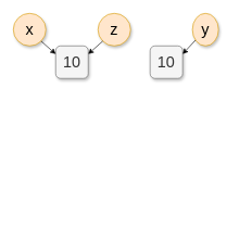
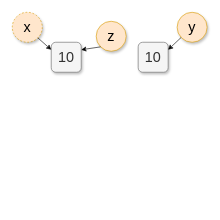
- <mxCell id="5" value="&lt;font style=&quot;font-size: 24px&quot;&gt;x&lt;/font&gt;" style="ellipse;whiteSpace=wrap;html=1;aspect=fixed;fillColor=#ffe6cc;strokeColor=#d79b00;fontColor=#000000;shadow=1;" parent="1" vertex="1"><mxGeometry x="20" y="20" width="50" height="50" as="geometry" /></mxCell>
+ <mxCell id="5" value="&lt;font style=&quot;font-size: 24px&quot;&gt;x&lt;/font&gt;" style="ellipse;whiteSpace=wrap;html=1;aspect=fixed;fillColor=#ffe6cc;strokeColor=#d79b00;fontColor=#000000;shadow=1;dashed=1;" parent="1" vertex="1"><mxGeometry x="20" y="20" width="50" height="50" as="geometry" /></mxCell>
- <mxCell id="6" value="&lt;font style=&quot;font-size: 24px&quot;&gt;z&lt;/font&gt;" style="ellipse;whiteSpace=wrap;html=1;aspect=fixed;fillColor=#ffe6cc;strokeColor=#d79b00;fontColor=#000000;shadow=1;" parent="1" vertex="1"><mxGeometry x="150" y="20" width="50" height="50" as="geometry" /></mxCell>
+ <mxCell id="6" value="&lt;font style=&quot;font-size: 24px&quot;&gt;z&lt;/font&gt;" style="ellipse;whiteSpace=wrap;html=1;aspect=fixed;fillColor=#ffe6cc;strokeColor=#d79b00;fontColor=#000000;shadow=1;" parent="1" vertex="1"><mxGeometry x="160" y="35" width="50" height="50" as="geometry" /></mxCell>
- <mxCell id="12" value="&lt;font style=&quot;font-size: 24px&quot;&gt;y&lt;/font&gt;" style="ellipse;whiteSpace=wrap;html=1;aspect=fixed;fillColor=#ffe6cc;strokeColor=#d79b00;fontColor=#000000;shadow=1;" vertex="1" parent="1"><mxGeometry x="295" y="20" width="40" height="50" as="geometry" /></mxCell>
+ <mxCell id="12" value="&lt;font style=&quot;font-size: 24px&quot;&gt;y&lt;/font&gt;" style="ellipse;whiteSpace=wrap;html=1;aspect=fixed;fillColor=#ffe6cc;strokeColor=#d79b00;fontColor=#000000;shadow=1;" vertex="1" parent="1"><mxGeometry x="295" y="20" width="50" height="50" as="geometry" /></mxCell>
